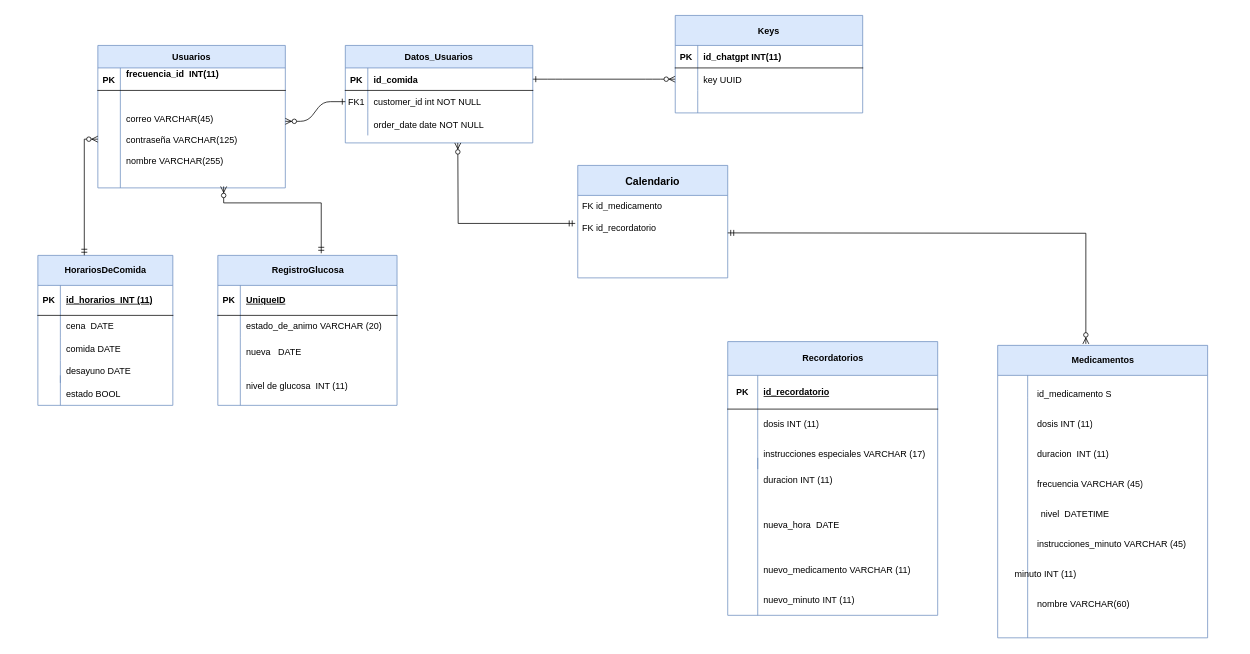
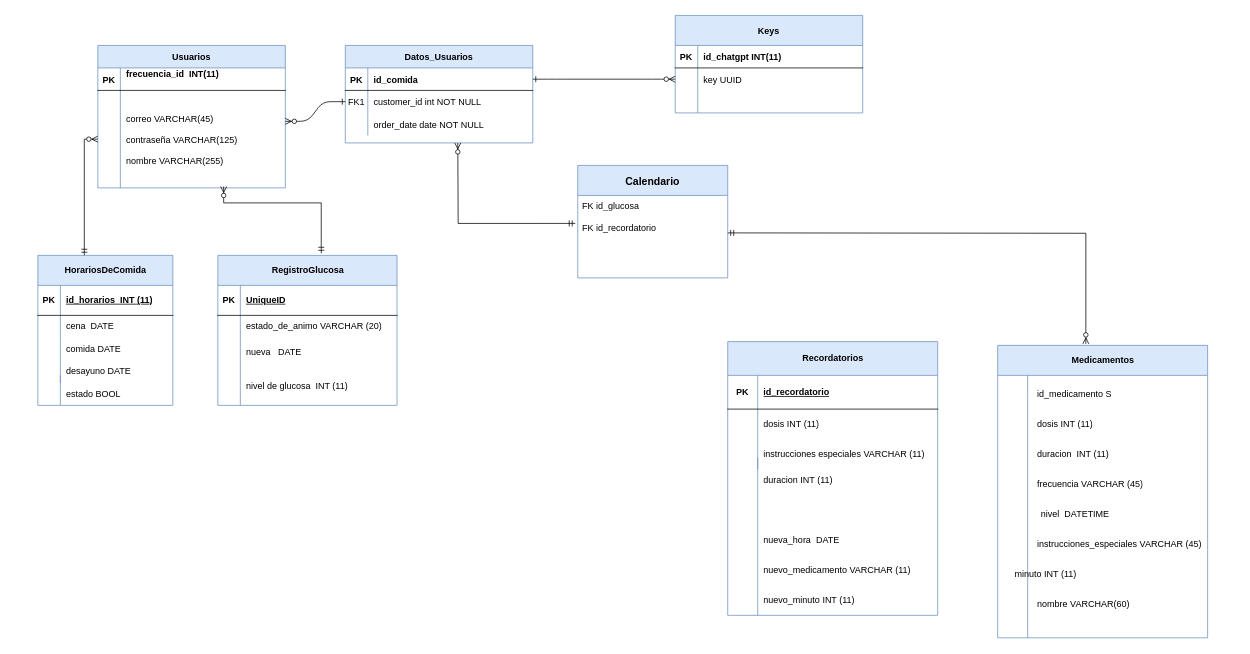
- <mxCell id="47" value="&lt;font style=&quot;vertical-align: inherit;&quot;&gt;&lt;font style=&quot;vertical-align: inherit;&quot;&gt;FK id_medicamento&amp;nbsp;&lt;/font&gt;&lt;/font&gt;" style="text;strokeColor=none;fillColor=none;spacingLeft=4;spacingRight=4;overflow=hidden;rotatable=0;points=[[0,0.5],[1,0.5]];portConstraint=eastwest;fontSize=12;whiteSpace=wrap;html=1;" parent="46" vertex="1"><mxGeometry y="40" width="200" height="30" as="geometry" /></mxCell>
+ <mxCell id="47" value="&lt;font style=&quot;vertical-align: inherit;&quot;&gt;&lt;font style=&quot;vertical-align: inherit;&quot;&gt;FK id_glucosa&amp;nbsp;&lt;/font&gt;&lt;/font&gt;" style="text;strokeColor=none;fillColor=none;spacingLeft=4;spacingRight=4;overflow=hidden;rotatable=0;points=[[0,0.5],[1,0.5]];portConstraint=eastwest;fontSize=12;whiteSpace=wrap;html=1;" parent="46" vertex="1"><mxGeometry y="40" width="200" height="30" as="geometry" /></mxCell>
- <mxCell id="58" value="&lt;font style=&quot;vertical-align: inherit;&quot;&gt;&lt;font style=&quot;vertical-align: inherit;&quot;&gt;&lt;font style=&quot;vertical-align: inherit;&quot;&gt;&lt;font style=&quot;vertical-align: inherit;&quot;&gt;instrucciones especiales VARCHAR (17)&lt;/font&gt;&lt;/font&gt;&lt;/font&gt;&lt;/font&gt;" style="shape=partialRectangle;connectable=0;fillColor=none;top=0;left=0;bottom=0;right=0;align=left;spacingLeft=6;overflow=hidden;whiteSpace=wrap;html=1;" parent="56" vertex="1"><mxGeometry x="40" width="240" height="40" as="geometry"><mxRectangle width="240" height="40" as="alternateBounds" /></mxGeometry></mxCell>
+ <mxCell id="58" value="&lt;font style=&quot;vertical-align: inherit;&quot;&gt;&lt;font style=&quot;vertical-align: inherit;&quot;&gt;&lt;font style=&quot;vertical-align: inherit;&quot;&gt;&lt;font style=&quot;vertical-align: inherit;&quot;&gt;instrucciones especiales VARCHAR (11)&lt;/font&gt;&lt;/font&gt;&lt;/font&gt;&lt;/font&gt;" style="shape=partialRectangle;connectable=0;fillColor=none;top=0;left=0;bottom=0;right=0;align=left;spacingLeft=6;overflow=hidden;whiteSpace=wrap;html=1;" parent="56" vertex="1"><mxGeometry x="40" width="240" height="40" as="geometry"><mxRectangle width="240" height="40" as="alternateBounds" /></mxGeometry></mxCell>
- <mxCell id="61" value="nueva_hora&amp;nbsp; DATE" style="shape=partialRectangle;connectable=0;fillColor=none;top=0;left=0;bottom=0;right=0;align=left;spacingLeft=6;overflow=hidden;whiteSpace=wrap;html=1;" parent="1" vertex="1"><mxGeometry x="1010" y="680" width="200" height="40" as="geometry"><mxRectangle width="200" height="40" as="alternateBounds" /></mxGeometry></mxCell>
+ <mxCell id="61" value="nueva_hora&amp;nbsp; DATE" style="shape=partialRectangle;connectable=0;fillColor=none;top=0;left=0;bottom=0;right=0;align=left;spacingLeft=6;overflow=hidden;whiteSpace=wrap;html=1;" parent="1" vertex="1"><mxGeometry x="1010" y="700" width="200" height="40" as="geometry"><mxRectangle width="200" height="40" as="alternateBounds" /></mxGeometry></mxCell>
- <mxCell id="42" value="&lt;font style=&quot;vertical-align: inherit;&quot;&gt;&lt;font style=&quot;vertical-align: inherit;&quot;&gt;instrucciones_minuto VARCHAR (45)&lt;/font&gt;&lt;/font&gt;" style="shape=partialRectangle;connectable=0;fillColor=none;top=0;left=0;bottom=0;right=0;align=left;spacingLeft=6;overflow=hidden;whiteSpace=wrap;html=1;" parent="1" vertex="1"><mxGeometry x="1375" y="710" width="270" height="30" as="geometry"><mxRectangle width="170" height="30" as="alternateBounds" /></mxGeometry></mxCell>
+ <mxCell id="42" value="&lt;font style=&quot;vertical-align: inherit;&quot;&gt;&lt;font style=&quot;vertical-align: inherit;&quot;&gt;instrucciones_especiales VARCHAR (45)&lt;/font&gt;&lt;/font&gt;" style="shape=partialRectangle;connectable=0;fillColor=none;top=0;left=0;bottom=0;right=0;align=left;spacingLeft=6;overflow=hidden;whiteSpace=wrap;html=1;" parent="1" vertex="1"><mxGeometry x="1375" y="710" width="270" height="30" as="geometry"><mxRectangle width="170" height="30" as="alternateBounds" /></mxGeometry></mxCell>
